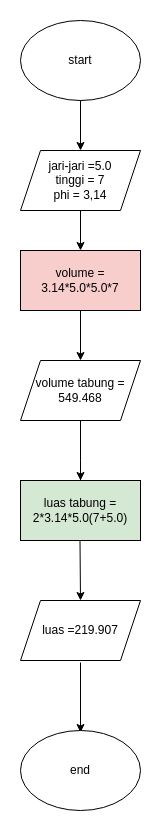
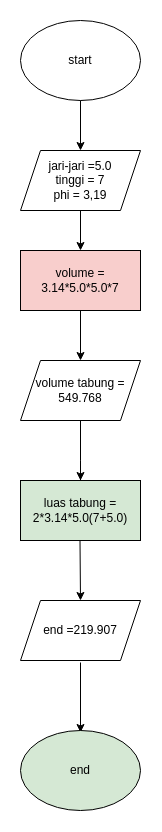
- <mxCell id="4" value="&lt;font style=&quot;vertical-align: inherit;&quot;&gt;&lt;font style=&quot;vertical-align: inherit;&quot;&gt;&lt;font style=&quot;vertical-align: inherit;&quot;&gt;&lt;font style=&quot;vertical-align: inherit;&quot;&gt;&lt;font style=&quot;vertical-align: inherit;&quot;&gt;&lt;font style=&quot;vertical-align: inherit;&quot;&gt;&lt;font style=&quot;vertical-align: inherit;&quot;&gt;&lt;font style=&quot;vertical-align: inherit;&quot;&gt;&lt;font style=&quot;vertical-align: inherit;&quot;&gt;&lt;font style=&quot;vertical-align: inherit;&quot;&gt;&lt;font style=&quot;vertical-align: inherit;&quot;&gt;&lt;font style=&quot;vertical-align: inherit;&quot;&gt;jari-jari =5.0&lt;/font&gt;&lt;/font&gt;&lt;/font&gt;&lt;/font&gt;&lt;br&gt;&lt;font style=&quot;vertical-align: inherit;&quot;&gt;&lt;font style=&quot;vertical-align: inherit;&quot;&gt;&lt;font style=&quot;vertical-align: inherit;&quot;&gt;&lt;font style=&quot;vertical-align: inherit;&quot;&gt;tinggi = 7 &lt;/font&gt;&lt;/font&gt;&lt;br&gt;&lt;/font&gt;&lt;/font&gt;&lt;font style=&quot;vertical-align: inherit;&quot;&gt;&lt;font style=&quot;vertical-align: inherit;&quot;&gt;&lt;font style=&quot;vertical-align: inherit;&quot;&gt;&lt;font style=&quot;vertical-align: inherit;&quot;&gt;phi = 3,14&lt;/font&gt;&lt;/font&gt;&lt;/font&gt;&lt;/font&gt;&lt;br&gt;&lt;/font&gt;&lt;/font&gt;&lt;/font&gt;&lt;/font&gt;&lt;/font&gt;&lt;/font&gt;&lt;/font&gt;&lt;/font&gt;" style="shape=parallelogram;perimeter=parallelogramPerimeter;whiteSpace=wrap;html=1;fixedSize=1;" vertex="1" parent="1"><mxGeometry x="20" y="150" width="120" height="60" as="geometry" /></mxCell>
+ <mxCell id="4" value="&lt;font style=&quot;vertical-align: inherit;&quot;&gt;&lt;font style=&quot;vertical-align: inherit;&quot;&gt;&lt;font style=&quot;vertical-align: inherit;&quot;&gt;&lt;font style=&quot;vertical-align: inherit;&quot;&gt;&lt;font style=&quot;vertical-align: inherit;&quot;&gt;&lt;font style=&quot;vertical-align: inherit;&quot;&gt;&lt;font style=&quot;vertical-align: inherit;&quot;&gt;&lt;font style=&quot;vertical-align: inherit;&quot;&gt;&lt;font style=&quot;vertical-align: inherit;&quot;&gt;&lt;font style=&quot;vertical-align: inherit;&quot;&gt;&lt;font style=&quot;vertical-align: inherit;&quot;&gt;&lt;font style=&quot;vertical-align: inherit;&quot;&gt;jari-jari =5.0&lt;/font&gt;&lt;/font&gt;&lt;/font&gt;&lt;/font&gt;&lt;br&gt;&lt;font style=&quot;vertical-align: inherit;&quot;&gt;&lt;font style=&quot;vertical-align: inherit;&quot;&gt;&lt;font style=&quot;vertical-align: inherit;&quot;&gt;&lt;font style=&quot;vertical-align: inherit;&quot;&gt;tinggi = 7 &lt;/font&gt;&lt;/font&gt;&lt;br&gt;&lt;/font&gt;&lt;/font&gt;&lt;font style=&quot;vertical-align: inherit;&quot;&gt;&lt;font style=&quot;vertical-align: inherit;&quot;&gt;&lt;font style=&quot;vertical-align: inherit;&quot;&gt;&lt;font style=&quot;vertical-align: inherit;&quot;&gt;phi = 3,19&lt;/font&gt;&lt;/font&gt;&lt;/font&gt;&lt;/font&gt;&lt;br&gt;&lt;/font&gt;&lt;/font&gt;&lt;/font&gt;&lt;/font&gt;&lt;/font&gt;&lt;/font&gt;&lt;/font&gt;&lt;/font&gt;" style="shape=parallelogram;perimeter=parallelogramPerimeter;whiteSpace=wrap;html=1;fixedSize=1;" vertex="1" parent="1"><mxGeometry x="20" y="150" width="120" height="60" as="geometry" /></mxCell>
- <mxCell id="8" value="&lt;font style=&quot;vertical-align: inherit;&quot;&gt;&lt;font style=&quot;vertical-align: inherit;&quot;&gt;volume tabung =&lt;br&gt;549.468&lt;br&gt;&lt;/font&gt;&lt;/font&gt;" style="shape=parallelogram;perimeter=parallelogramPerimeter;whiteSpace=wrap;html=1;fixedSize=1;" vertex="1" parent="1"><mxGeometry x="20" y="360" width="120" height="60" as="geometry" /></mxCell>
+ <mxCell id="8" value="&lt;font style=&quot;vertical-align: inherit;&quot;&gt;&lt;font style=&quot;vertical-align: inherit;&quot;&gt;volume tabung =&lt;br&gt;549.768&lt;br&gt;&lt;/font&gt;&lt;/font&gt;" style="shape=parallelogram;perimeter=parallelogramPerimeter;whiteSpace=wrap;html=1;fixedSize=1;" vertex="1" parent="1"><mxGeometry x="20" y="360" width="120" height="60" as="geometry" /></mxCell>
- <mxCell id="13" value="&lt;font style=&quot;vertical-align: inherit;&quot;&gt;&lt;font style=&quot;vertical-align: inherit;&quot;&gt;&lt;font style=&quot;vertical-align: inherit;&quot;&gt;&lt;font style=&quot;vertical-align: inherit;&quot;&gt;luas =219.907&lt;/font&gt;&lt;/font&gt;&lt;/font&gt;&lt;/font&gt;" style="shape=parallelogram;perimeter=parallelogramPerimeter;whiteSpace=wrap;html=1;fixedSize=1;" vertex="1" parent="1"><mxGeometry x="20" y="600" width="120" height="60" as="geometry" /></mxCell>
+ <mxCell id="13" value="&lt;font style=&quot;vertical-align: inherit;&quot;&gt;&lt;font style=&quot;vertical-align: inherit;&quot;&gt;&lt;font style=&quot;vertical-align: inherit;&quot;&gt;&lt;font style=&quot;vertical-align: inherit;&quot;&gt;end =219.907&lt;/font&gt;&lt;/font&gt;&lt;/font&gt;&lt;/font&gt;" style="shape=parallelogram;perimeter=parallelogramPerimeter;whiteSpace=wrap;html=1;fixedSize=1;" vertex="1" parent="1"><mxGeometry x="20" y="600" width="120" height="60" as="geometry" /></mxCell>
- <mxCell id="15" value="&lt;font style=&quot;vertical-align: inherit;&quot;&gt;&lt;font style=&quot;vertical-align: inherit;&quot;&gt;end&lt;/font&gt;&lt;/font&gt;" style="ellipse;whiteSpace=wrap;html=1;" vertex="1" parent="1"><mxGeometry x="20" y="730" width="120" height="80" as="geometry" /></mxCell>
+ <mxCell id="15" value="&lt;font style=&quot;vertical-align: inherit;&quot;&gt;&lt;font style=&quot;vertical-align: inherit;&quot;&gt;end&lt;/font&gt;&lt;/font&gt;" style="ellipse;whiteSpace=wrap;html=1;fillColor=#d5e8d4;" vertex="1" parent="1"><mxGeometry x="20" y="730" width="120" height="80" as="geometry" /></mxCell>
